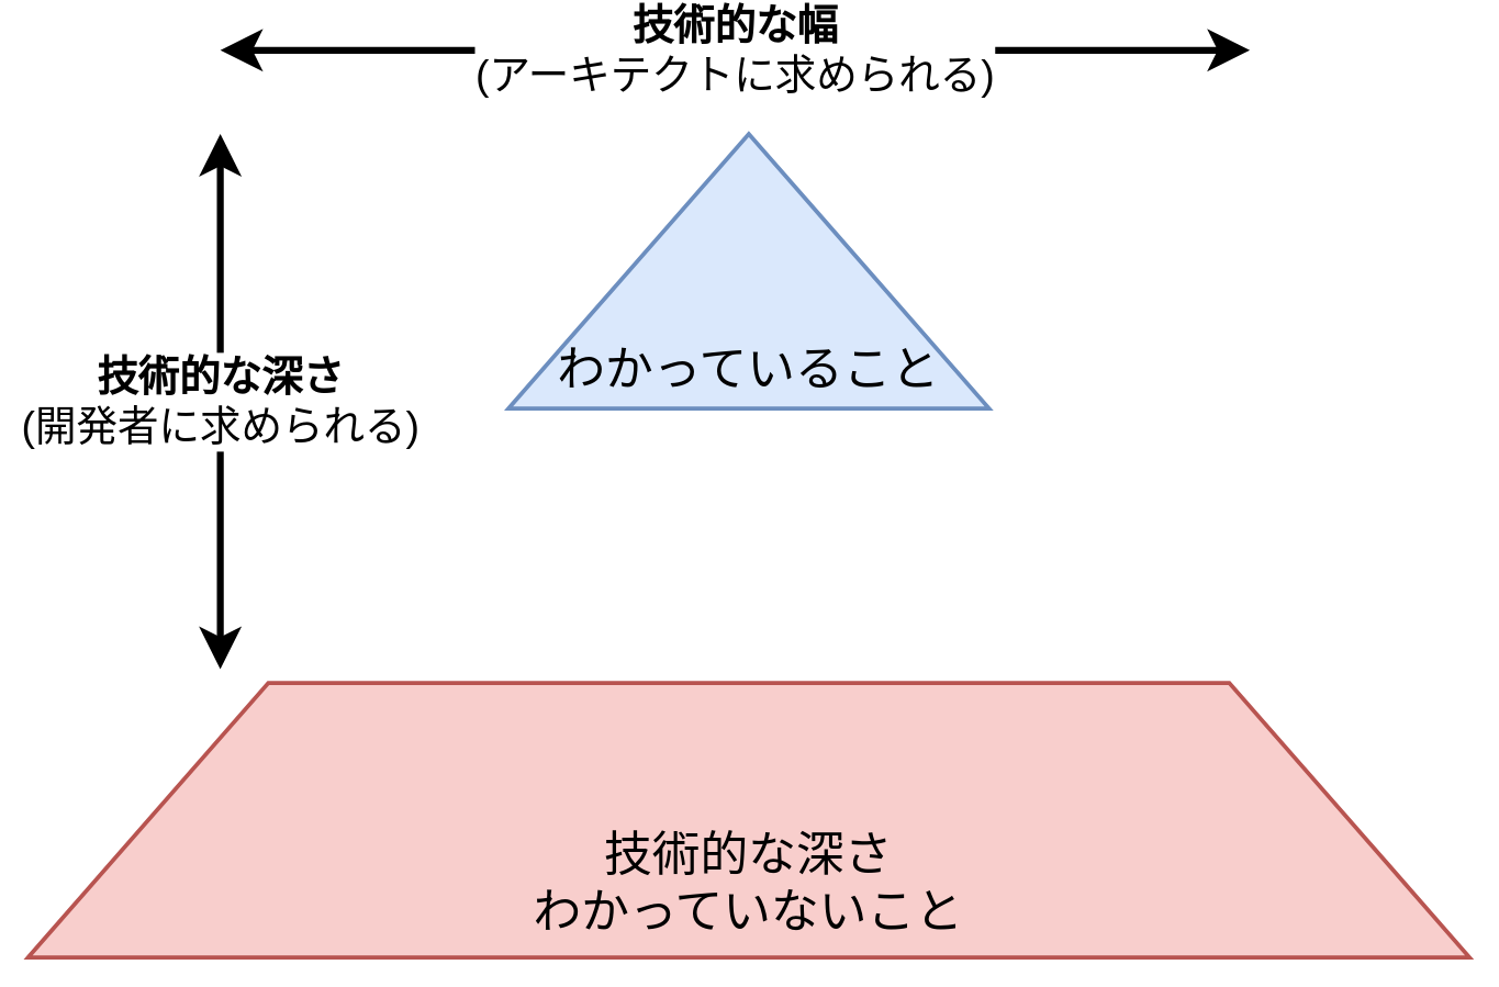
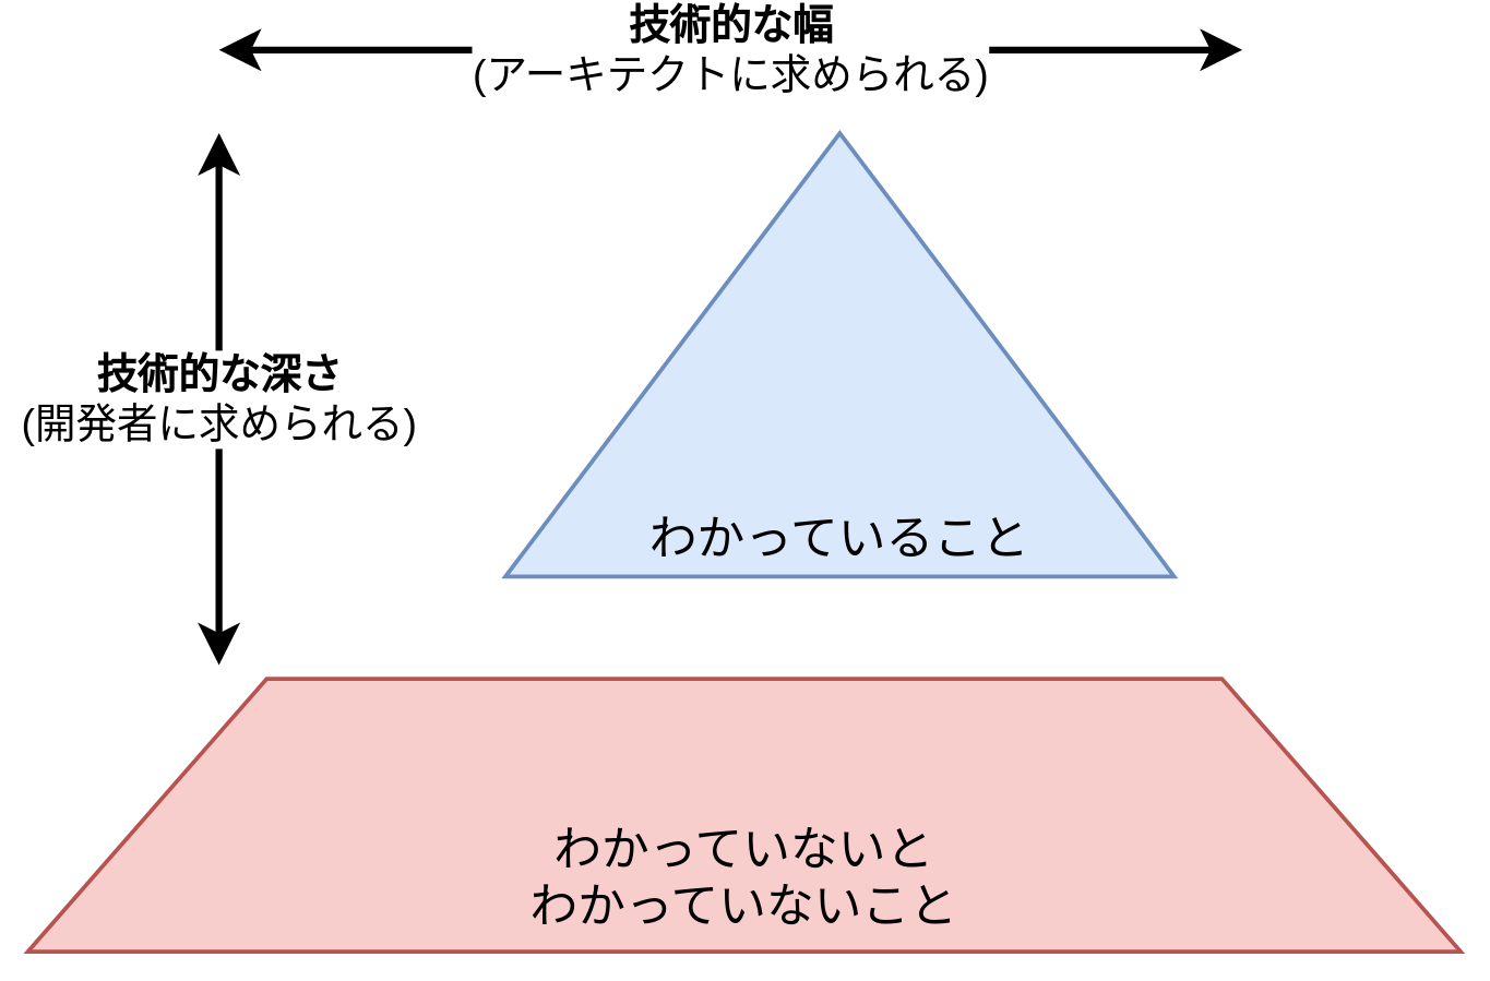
- <mxCell id="2" value="わかっていること" style="triangle;whiteSpace=wrap;html=1;direction=north;fontSize=35;verticalAlign=bottom;strokeWidth=3;fillColor=#dae8fc;strokeColor=#6c8ebf;spacingBottom=5;" vertex="1" parent="1"><mxGeometry x="370" y="81" width="350" height="200" as="geometry" /></mxCell>
+ <mxCell id="2" value="わかっていること" style="triangle;whiteSpace=wrap;html=1;direction=north;fontSize=35;verticalAlign=bottom;strokeWidth=3;fillColor=#dae8fc;strokeColor=#6c8ebf;spacingBottom=5;" vertex="1" parent="1"><mxGeometry x="370" y="81" width="490" height="325" as="geometry" /></mxCell>
- <mxCell id="3" value="技術的な深さ&lt;div&gt;わかっていないこと&lt;/div&gt;" style="shape=trapezoid;perimeter=trapezoidPerimeter;whiteSpace=wrap;html=1;fixedSize=1;size=175;strokeWidth=3;fillColor=#f8cecc;strokeColor=#b85450;fontSize=35;verticalAlign=bottom;spacingBottom=10;" vertex="1" parent="1"><mxGeometry x="20" y="481" width="1050" height="200" as="geometry" /></mxCell>
+ <mxCell id="3" value="わかっていないと&lt;div&gt;わかっていないこと&lt;/div&gt;" style="shape=trapezoid;perimeter=trapezoidPerimeter;whiteSpace=wrap;html=1;fixedSize=1;size=175;strokeWidth=3;fillColor=#f8cecc;strokeColor=#b85450;fontSize=35;verticalAlign=bottom;spacingBottom=10;" vertex="1" parent="1"><mxGeometry x="20" y="481" width="1050" height="200" as="geometry" /></mxCell>
